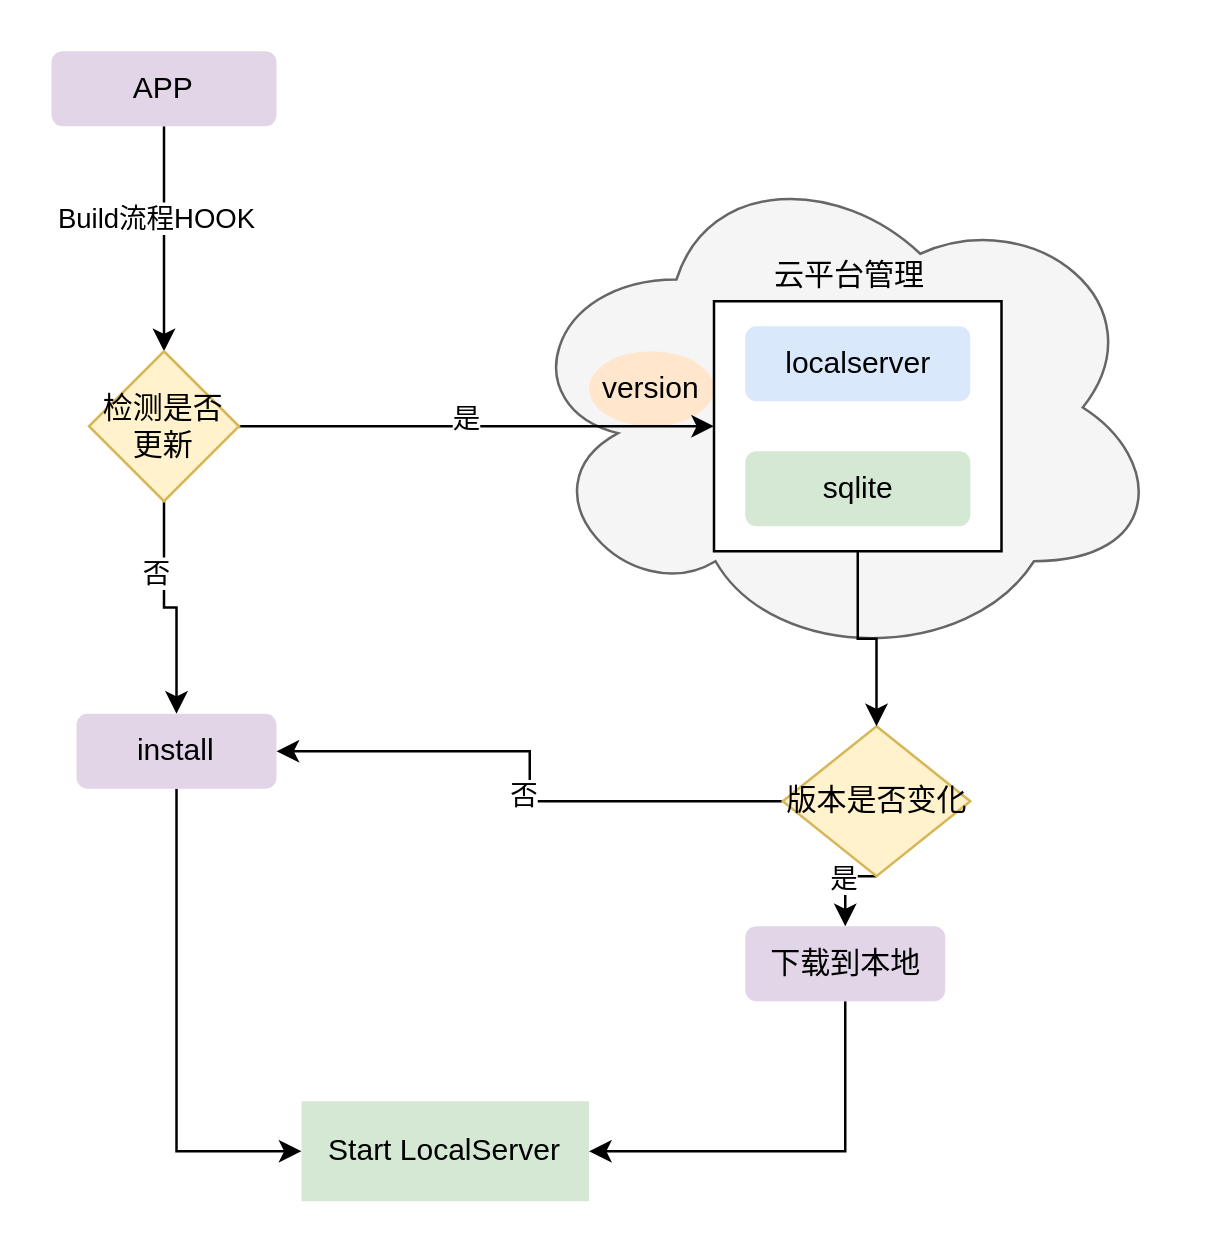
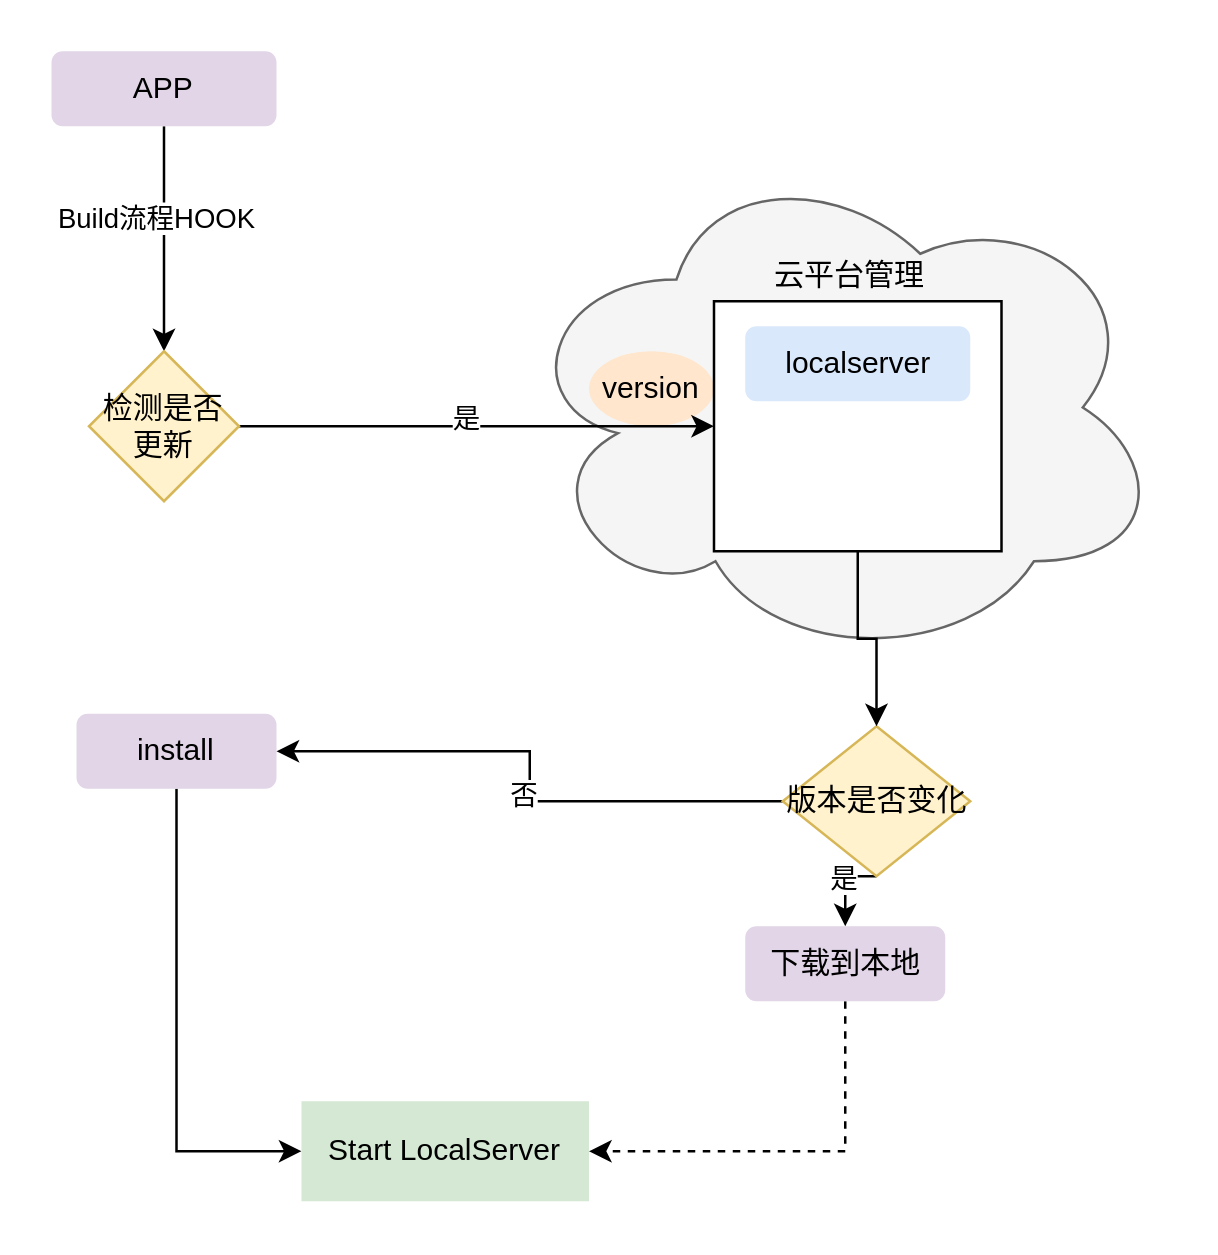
- <mxCell id="25" value="sqlite" style="rounded=1;whiteSpace=wrap;html=1;fillColor=#d5e8d4;strokeColor=none;" vertex="1" parent="22"><mxGeometry x="12.5" y="60" width="90" height="30" as="geometry" /></mxCell>
- <mxCell id="9" style="edgeStyle=orthogonalEdgeStyle;rounded=0;orthogonalLoop=1;jettySize=auto;html=1;exitX=0.5;exitY=1;exitDx=0;exitDy=0;entryX=0.5;entryY=0;entryDx=0;entryDy=0;" edge="1" parent="1" source="13" target="8"><mxGeometry relative="1" as="geometry" /></mxCell>
- <mxCell id="10" value="否" style="edgeLabel;html=1;align=center;verticalAlign=middle;resizable=0;points=[];" vertex="1" connectable="0" parent="9"><mxGeometry x="-0.371" y="-4" relative="1" as="geometry"><mxPoint as="offset" /></mxGeometry></mxCell>
- <mxCell id="20" style="edgeStyle=orthogonalEdgeStyle;rounded=0;orthogonalLoop=1;jettySize=auto;html=1;exitX=0.5;exitY=1;exitDx=0;exitDy=0;entryX=1;entryY=0.5;entryDx=0;entryDy=0;" edge="1" parent="1" source="21" target="26"><mxGeometry relative="1" as="geometry" /></mxCell>
+ <mxCell id="20" style="edgeStyle=orthogonalEdgeStyle;rounded=0;orthogonalLoop=1;jettySize=auto;html=1;exitX=0.5;exitY=1;exitDx=0;exitDy=0;entryX=1;entryY=0.5;entryDx=0;entryDy=0;dashed=1;" edge="1" parent="1" source="21" target="26"><mxGeometry relative="1" as="geometry" /></mxCell>
